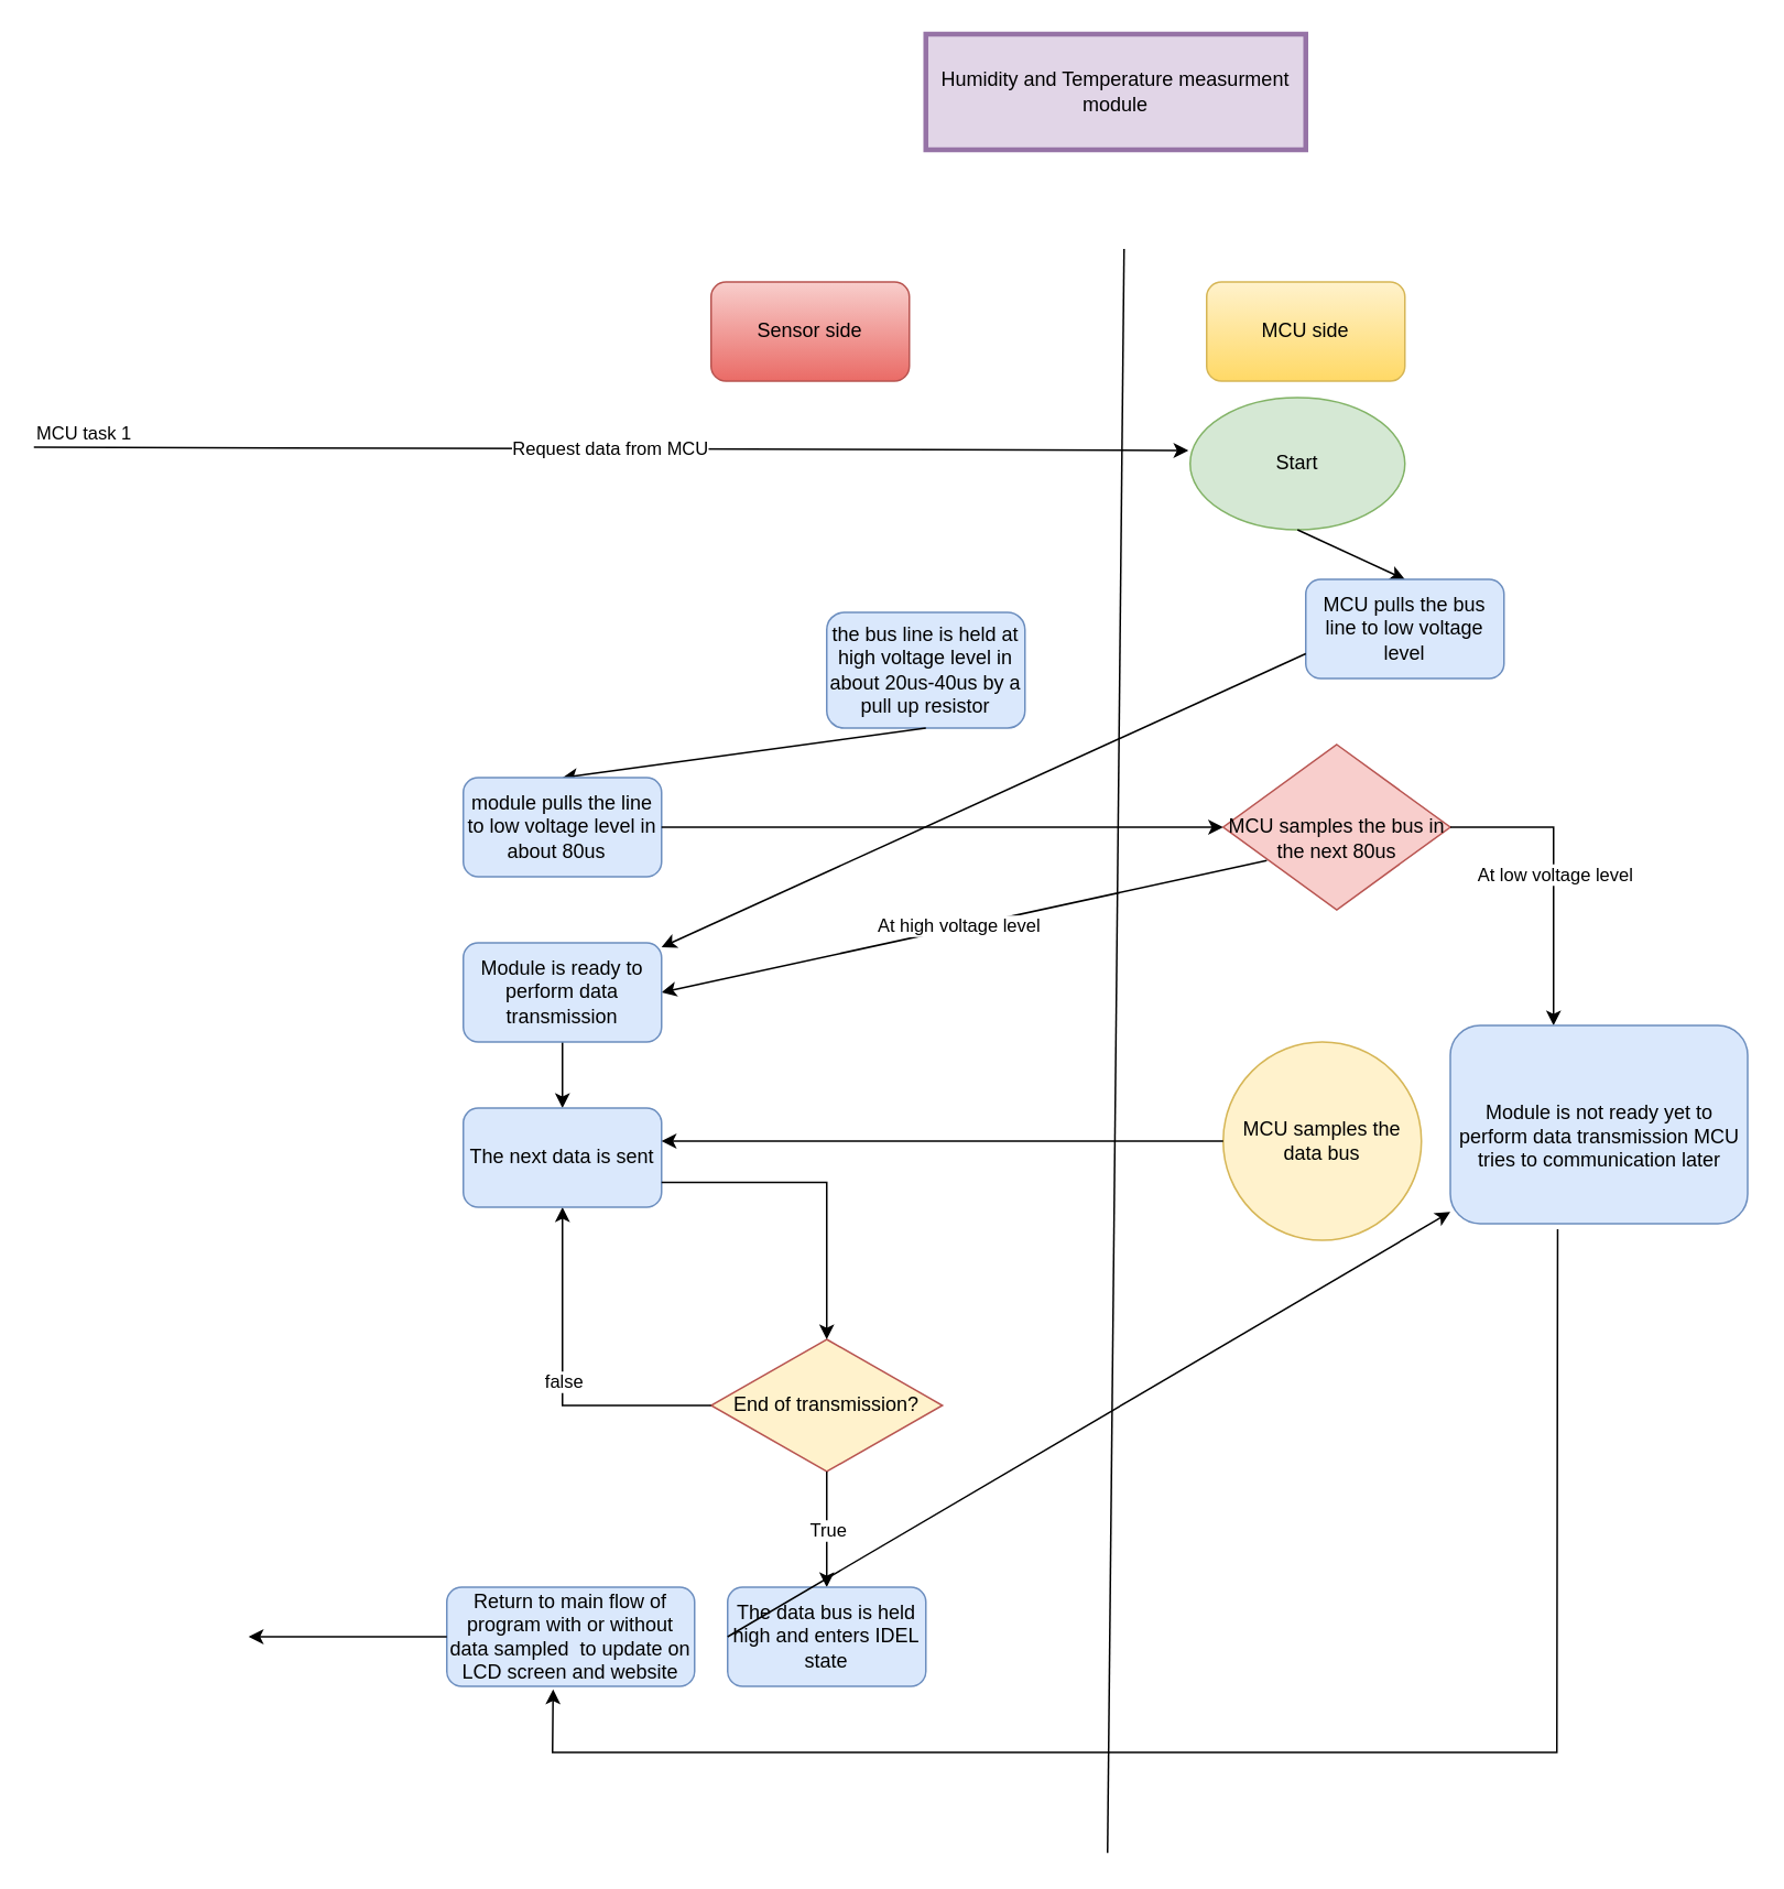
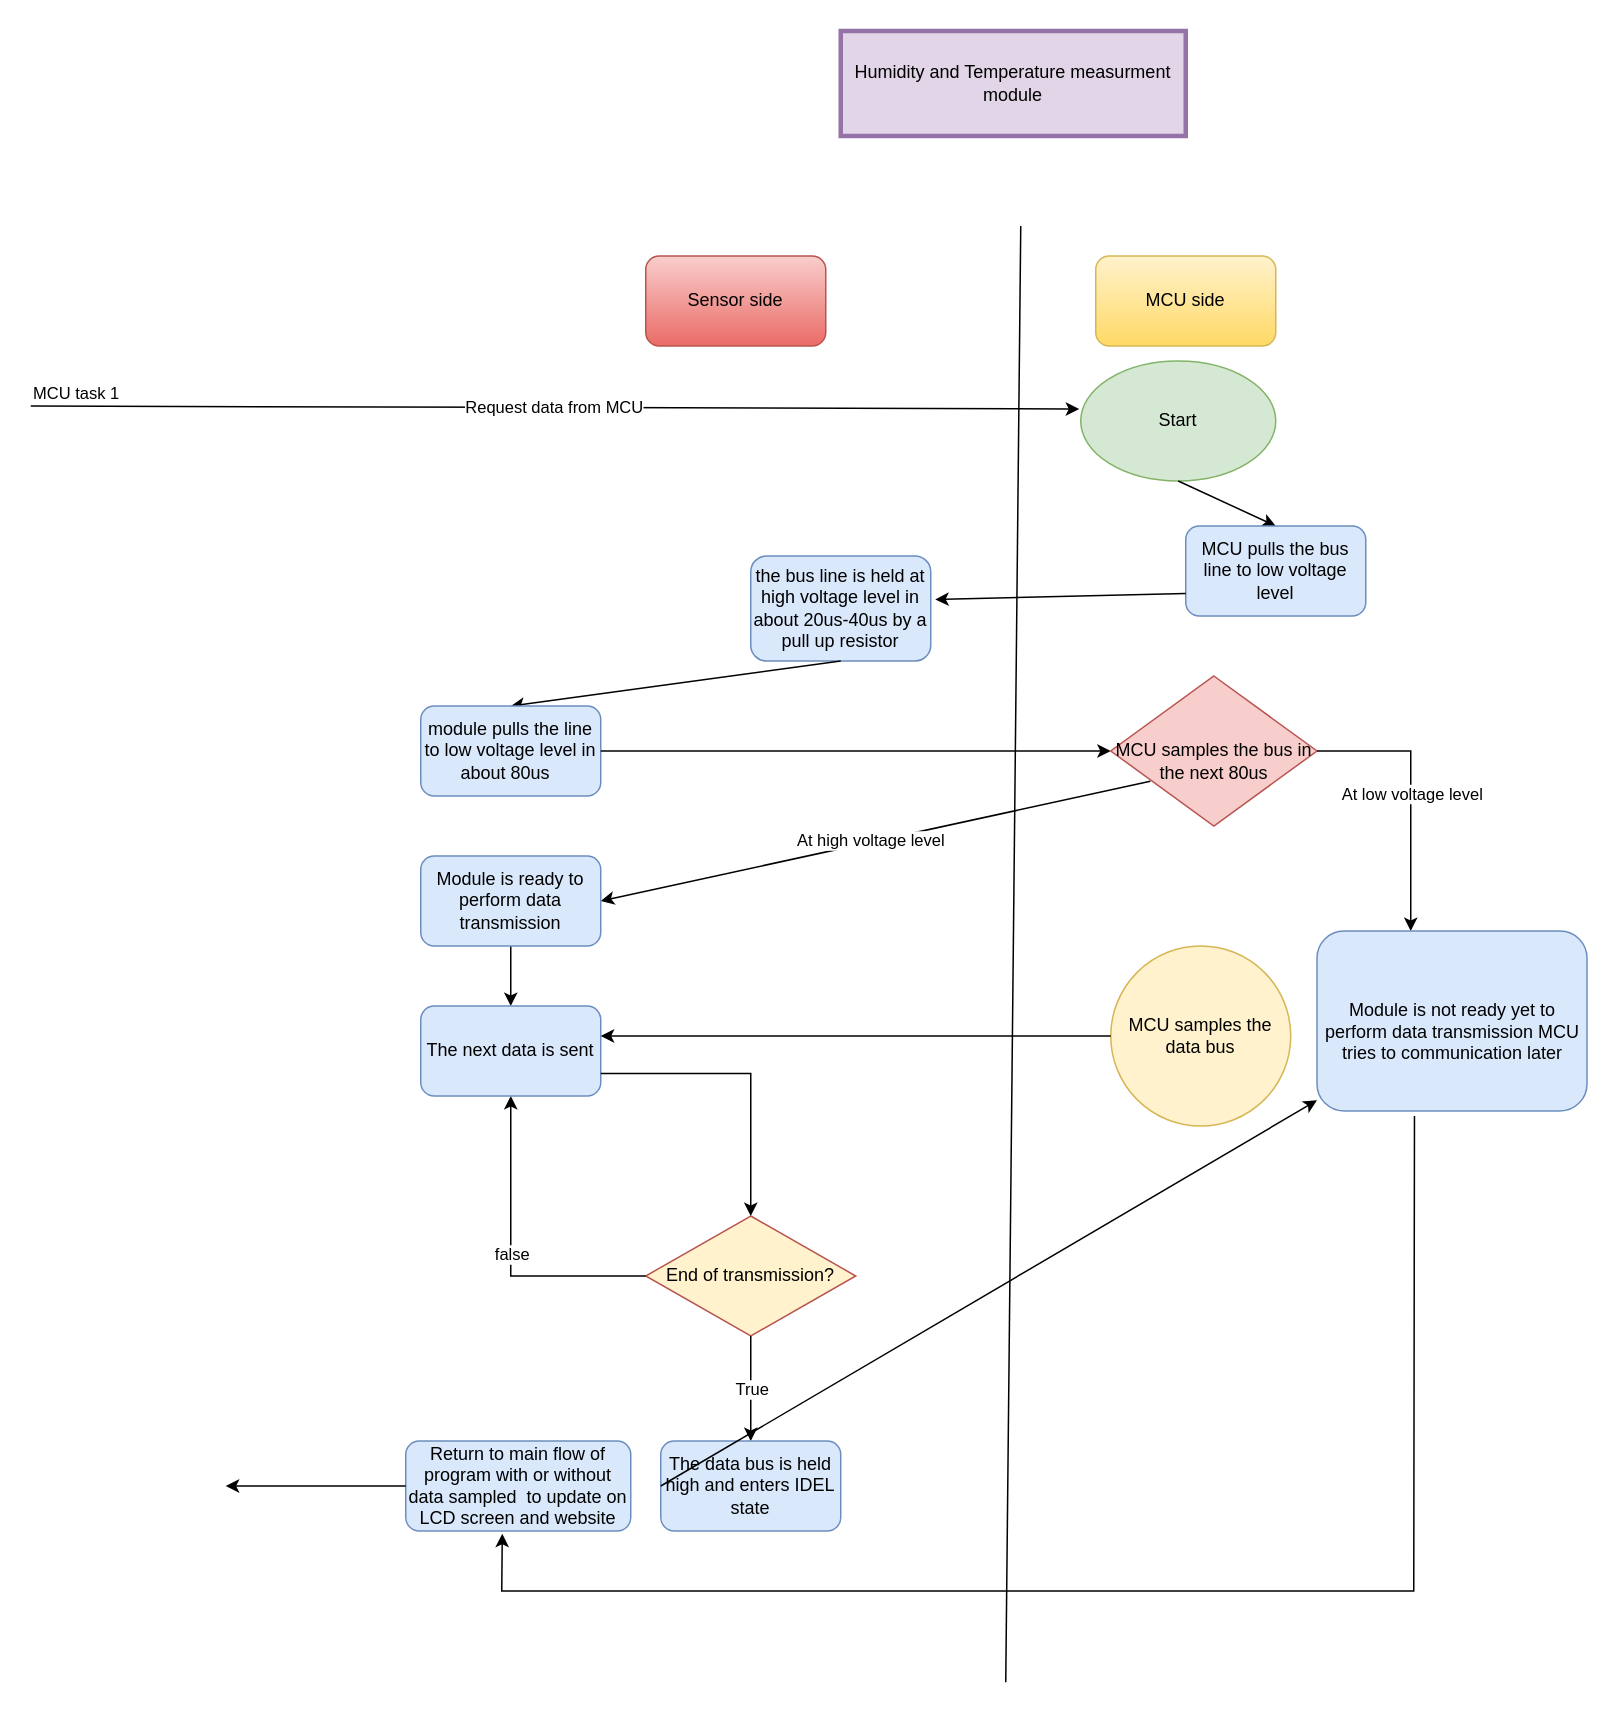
- <mxCell id="10" value="" style="endArrow=classic;html=1;rounded=0;exitX=0;exitY=0.75;exitDx=0;exitDy=0;" parent="1" source="8" target="25" edge="1"><mxGeometry width="50" height="50" relative="1" as="geometry"><mxPoint x="320" y="520" as="sourcePoint" /><mxPoint x="340" y="370" as="targetPoint" /></mxGeometry></mxCell>
+ <mxCell id="10" value="" style="endArrow=classic;html=1;rounded=0;exitX=0;exitY=0.75;exitDx=0;exitDy=0;entryX=1.025;entryY=0.414;entryDx=0;entryDy=0;entryPerimeter=0;" parent="1" source="8" target="9" edge="1"><mxGeometry width="50" height="50" relative="1" as="geometry"><mxPoint x="320" y="520" as="sourcePoint" /><mxPoint x="340" y="370" as="targetPoint" /></mxGeometry></mxCell>
